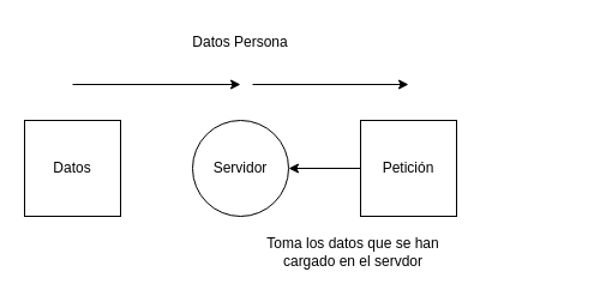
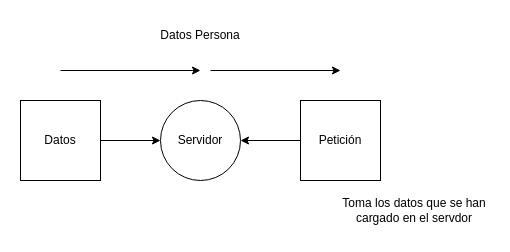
+ <mxCell id="2" style="edgeStyle=orthogonalEdgeStyle;rounded=0;orthogonalLoop=1;jettySize=auto;html=1;exitX=1;exitY=0.5;exitDx=0;exitDy=0;entryX=0;entryY=0.5;entryDx=0;entryDy=0;" edge="1" parent="1" source="3" target="4"><mxGeometry relative="1" as="geometry" /></mxCell>
- <mxCell id="9" value="Toma los datos que se han cargado en el servdor" style="text;html=1;strokeColor=none;fillColor=none;align=center;verticalAlign=middle;whiteSpace=wrap;rounded=0;" vertex="1" parent="1"><mxGeometry x="220" y="190" width="148" height="40" as="geometry" /></mxCell>
+ <mxCell id="9" value="Toma los datos que se han cargado en el servdor" style="text;html=1;strokeColor=none;fillColor=none;align=center;verticalAlign=middle;whiteSpace=wrap;rounded=0;" vertex="1" parent="1"><mxGeometry x="340" y="190" width="148" height="40" as="geometry" /></mxCell>
